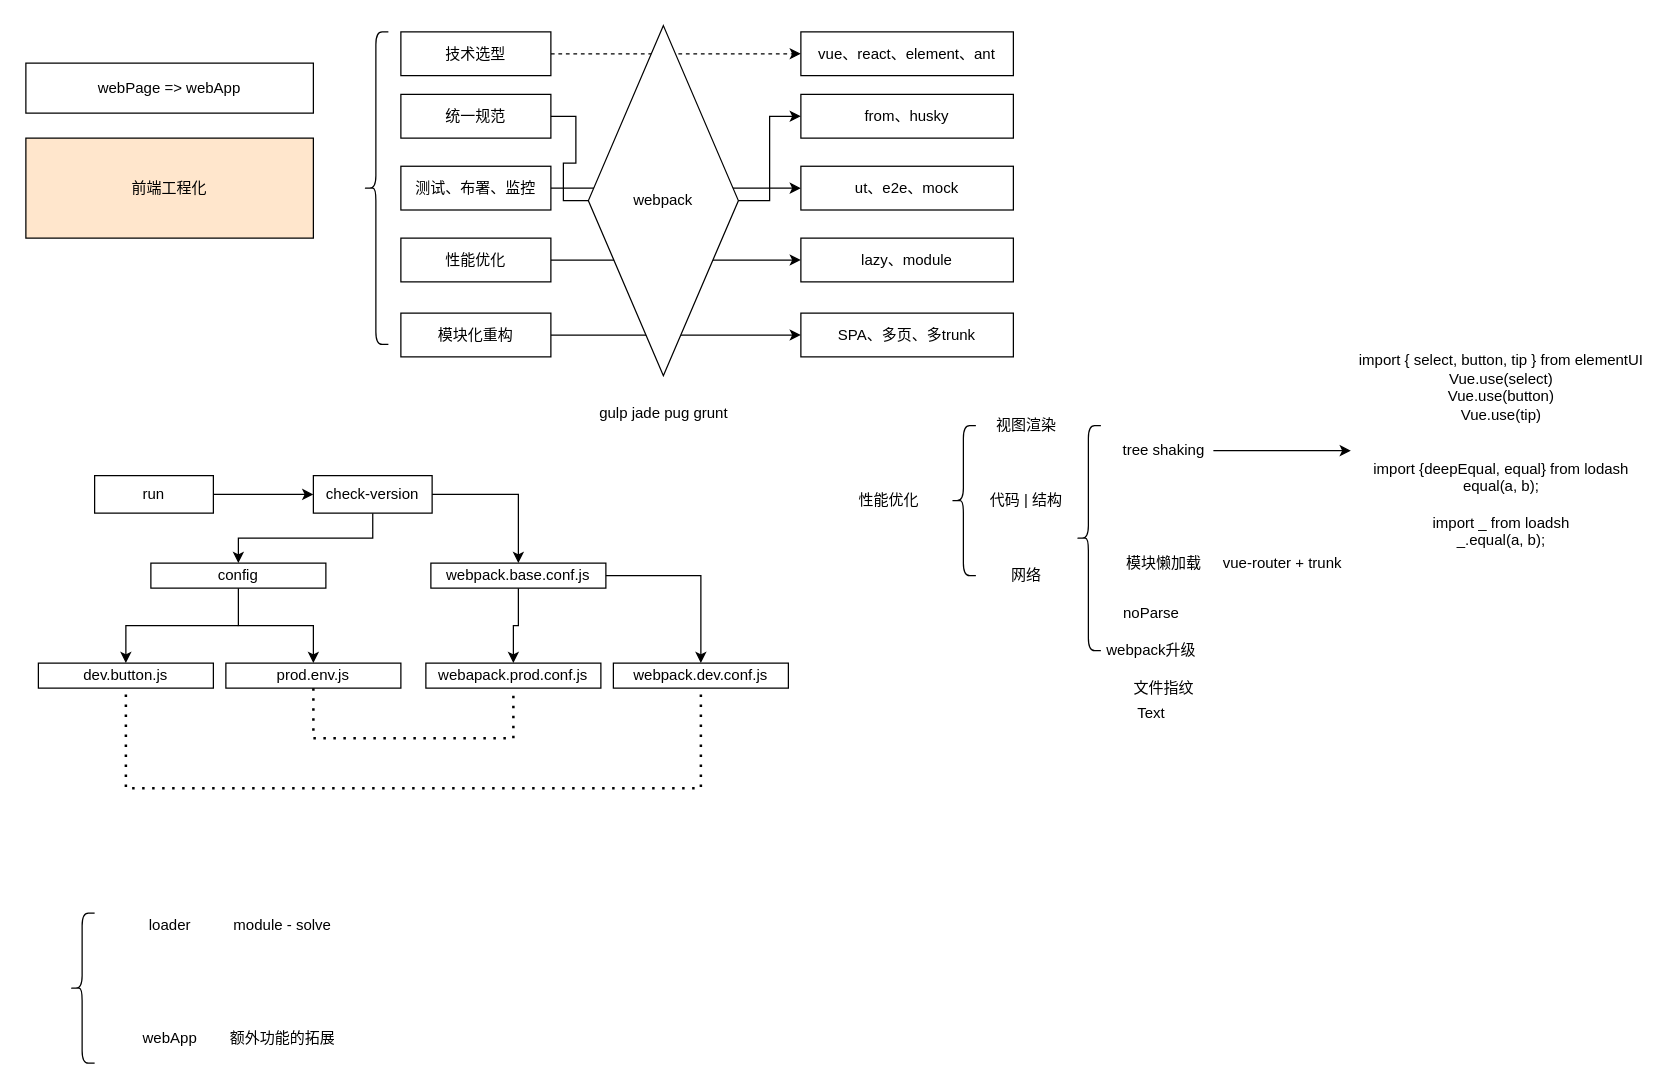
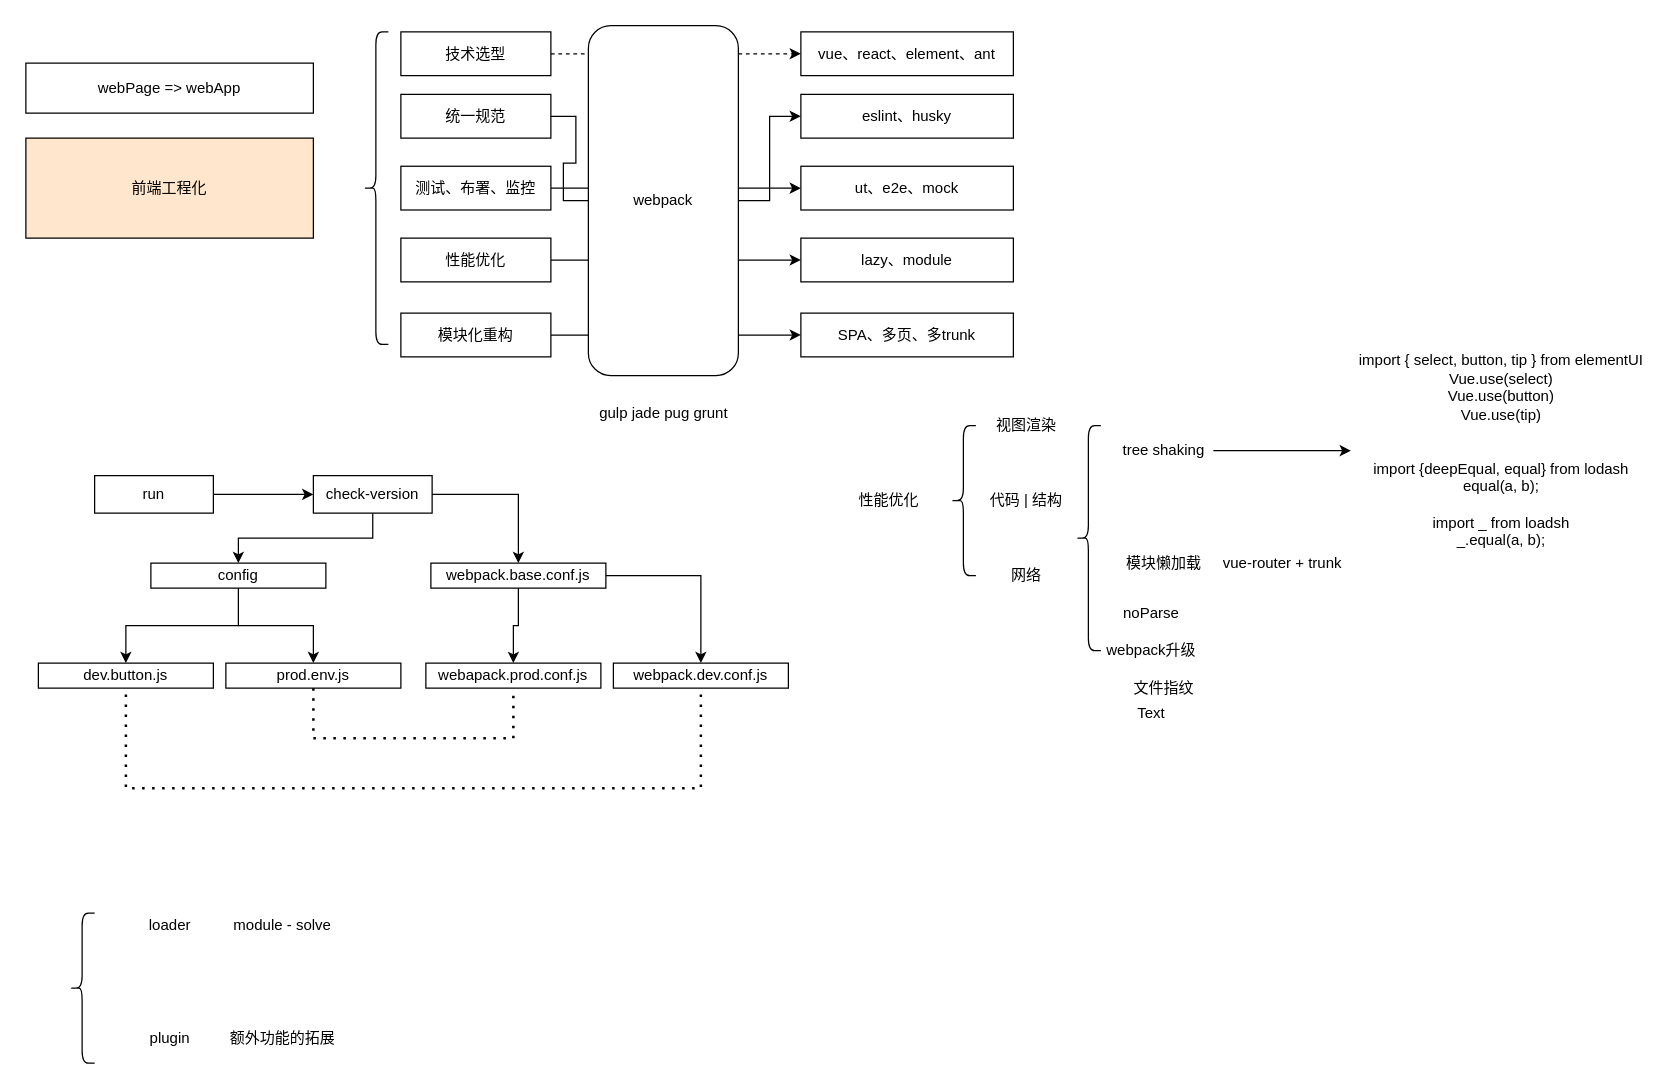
- <mxCell id="10" value="from、husky" style="rounded=0;whiteSpace=wrap;html=1;" vertex="1" parent="1"><mxGeometry x="640" y="75" width="170" height="35" as="geometry" /></mxCell>
+ <mxCell id="10" value="eslint、husky" style="rounded=0;whiteSpace=wrap;html=1;" vertex="1" parent="1"><mxGeometry x="640" y="75" width="170" height="35" as="geometry" /></mxCell>
- <mxCell id="20" value="webpack" style="rhombus;whiteSpace=wrap;html=1;" vertex="1" parent="1"><mxGeometry x="470" y="20" width="120" height="280" as="geometry" /></mxCell>
+ <mxCell id="20" value="webpack" style="rounded=1;whiteSpace=wrap;html=1;" vertex="1" parent="1"><mxGeometry x="470" y="20" width="120" height="280" as="geometry" /></mxCell>
- <mxCell id="42" value="webApp" style="text;html=1;align=center;verticalAlign=middle;resizable=0;points=[];autosize=1;strokeColor=none;fillColor=none;" vertex="1" parent="1"><mxGeometry x="110" y="820" width="50" height="20" as="geometry" /></mxCell>
+ <mxCell id="42" value="plugin" style="text;html=1;align=center;verticalAlign=middle;resizable=0;points=[];autosize=1;strokeColor=none;fillColor=none;" vertex="1" parent="1"><mxGeometry x="110" y="820" width="50" height="20" as="geometry" /></mxCell>
